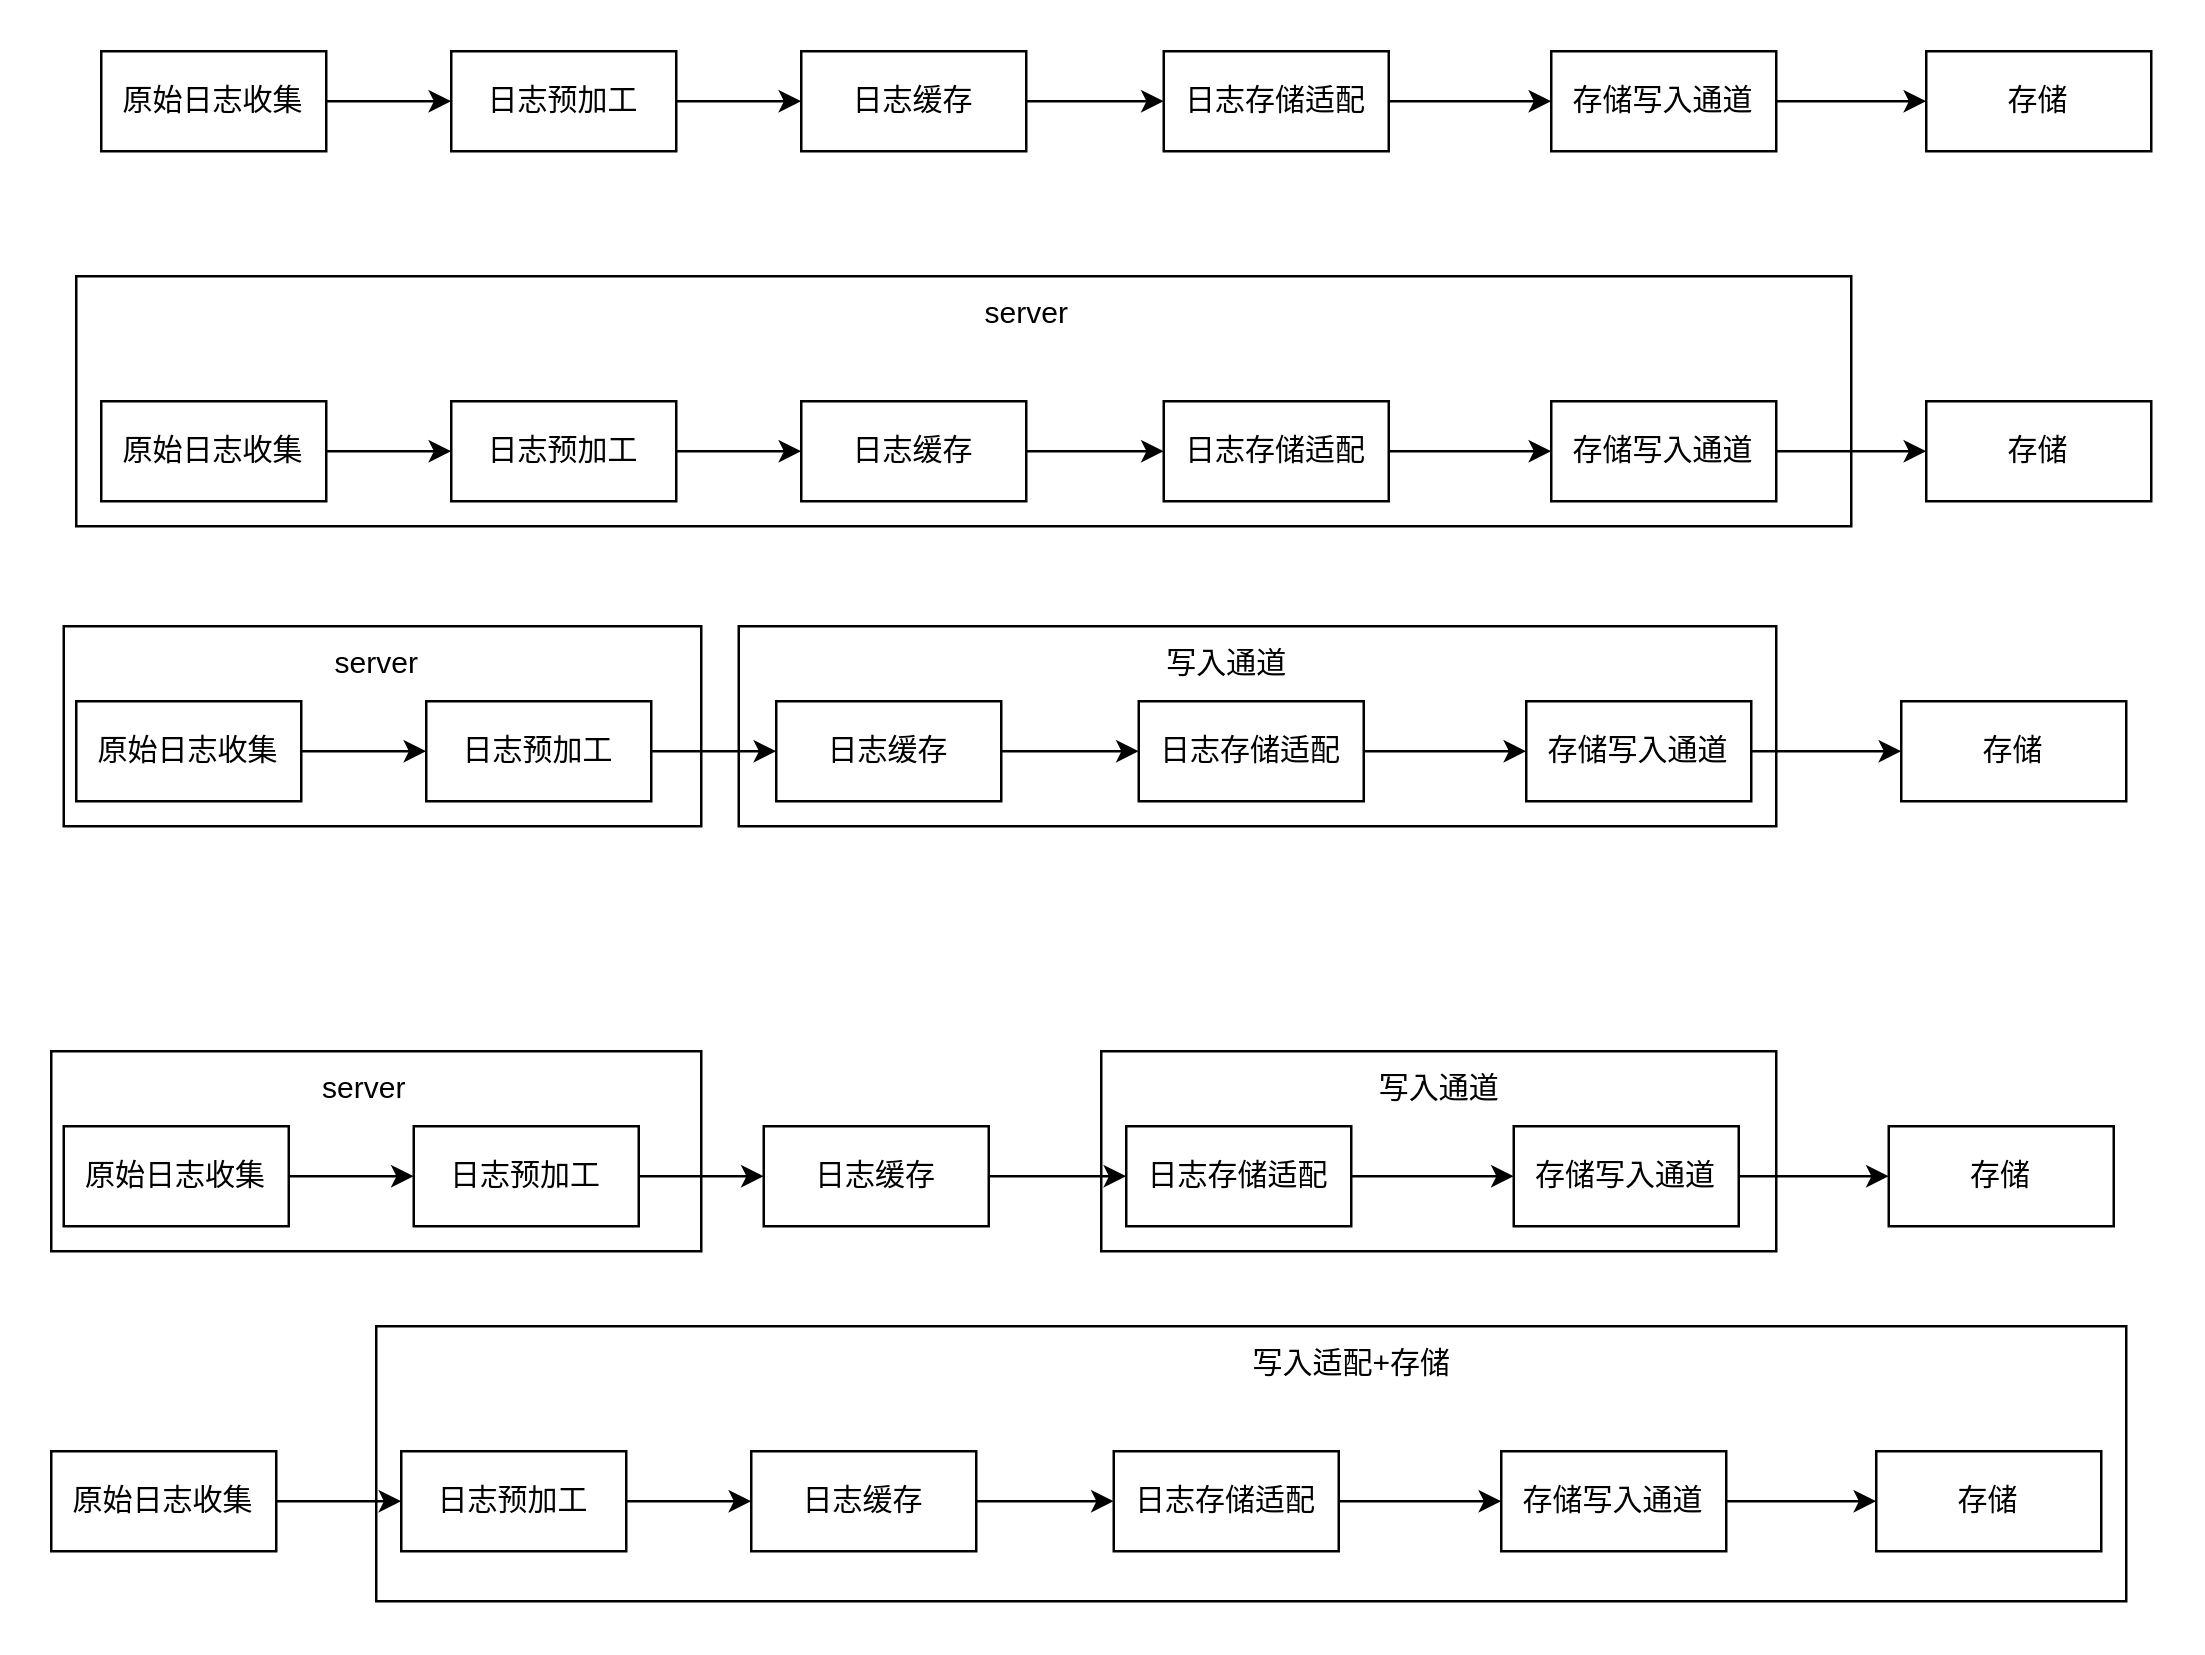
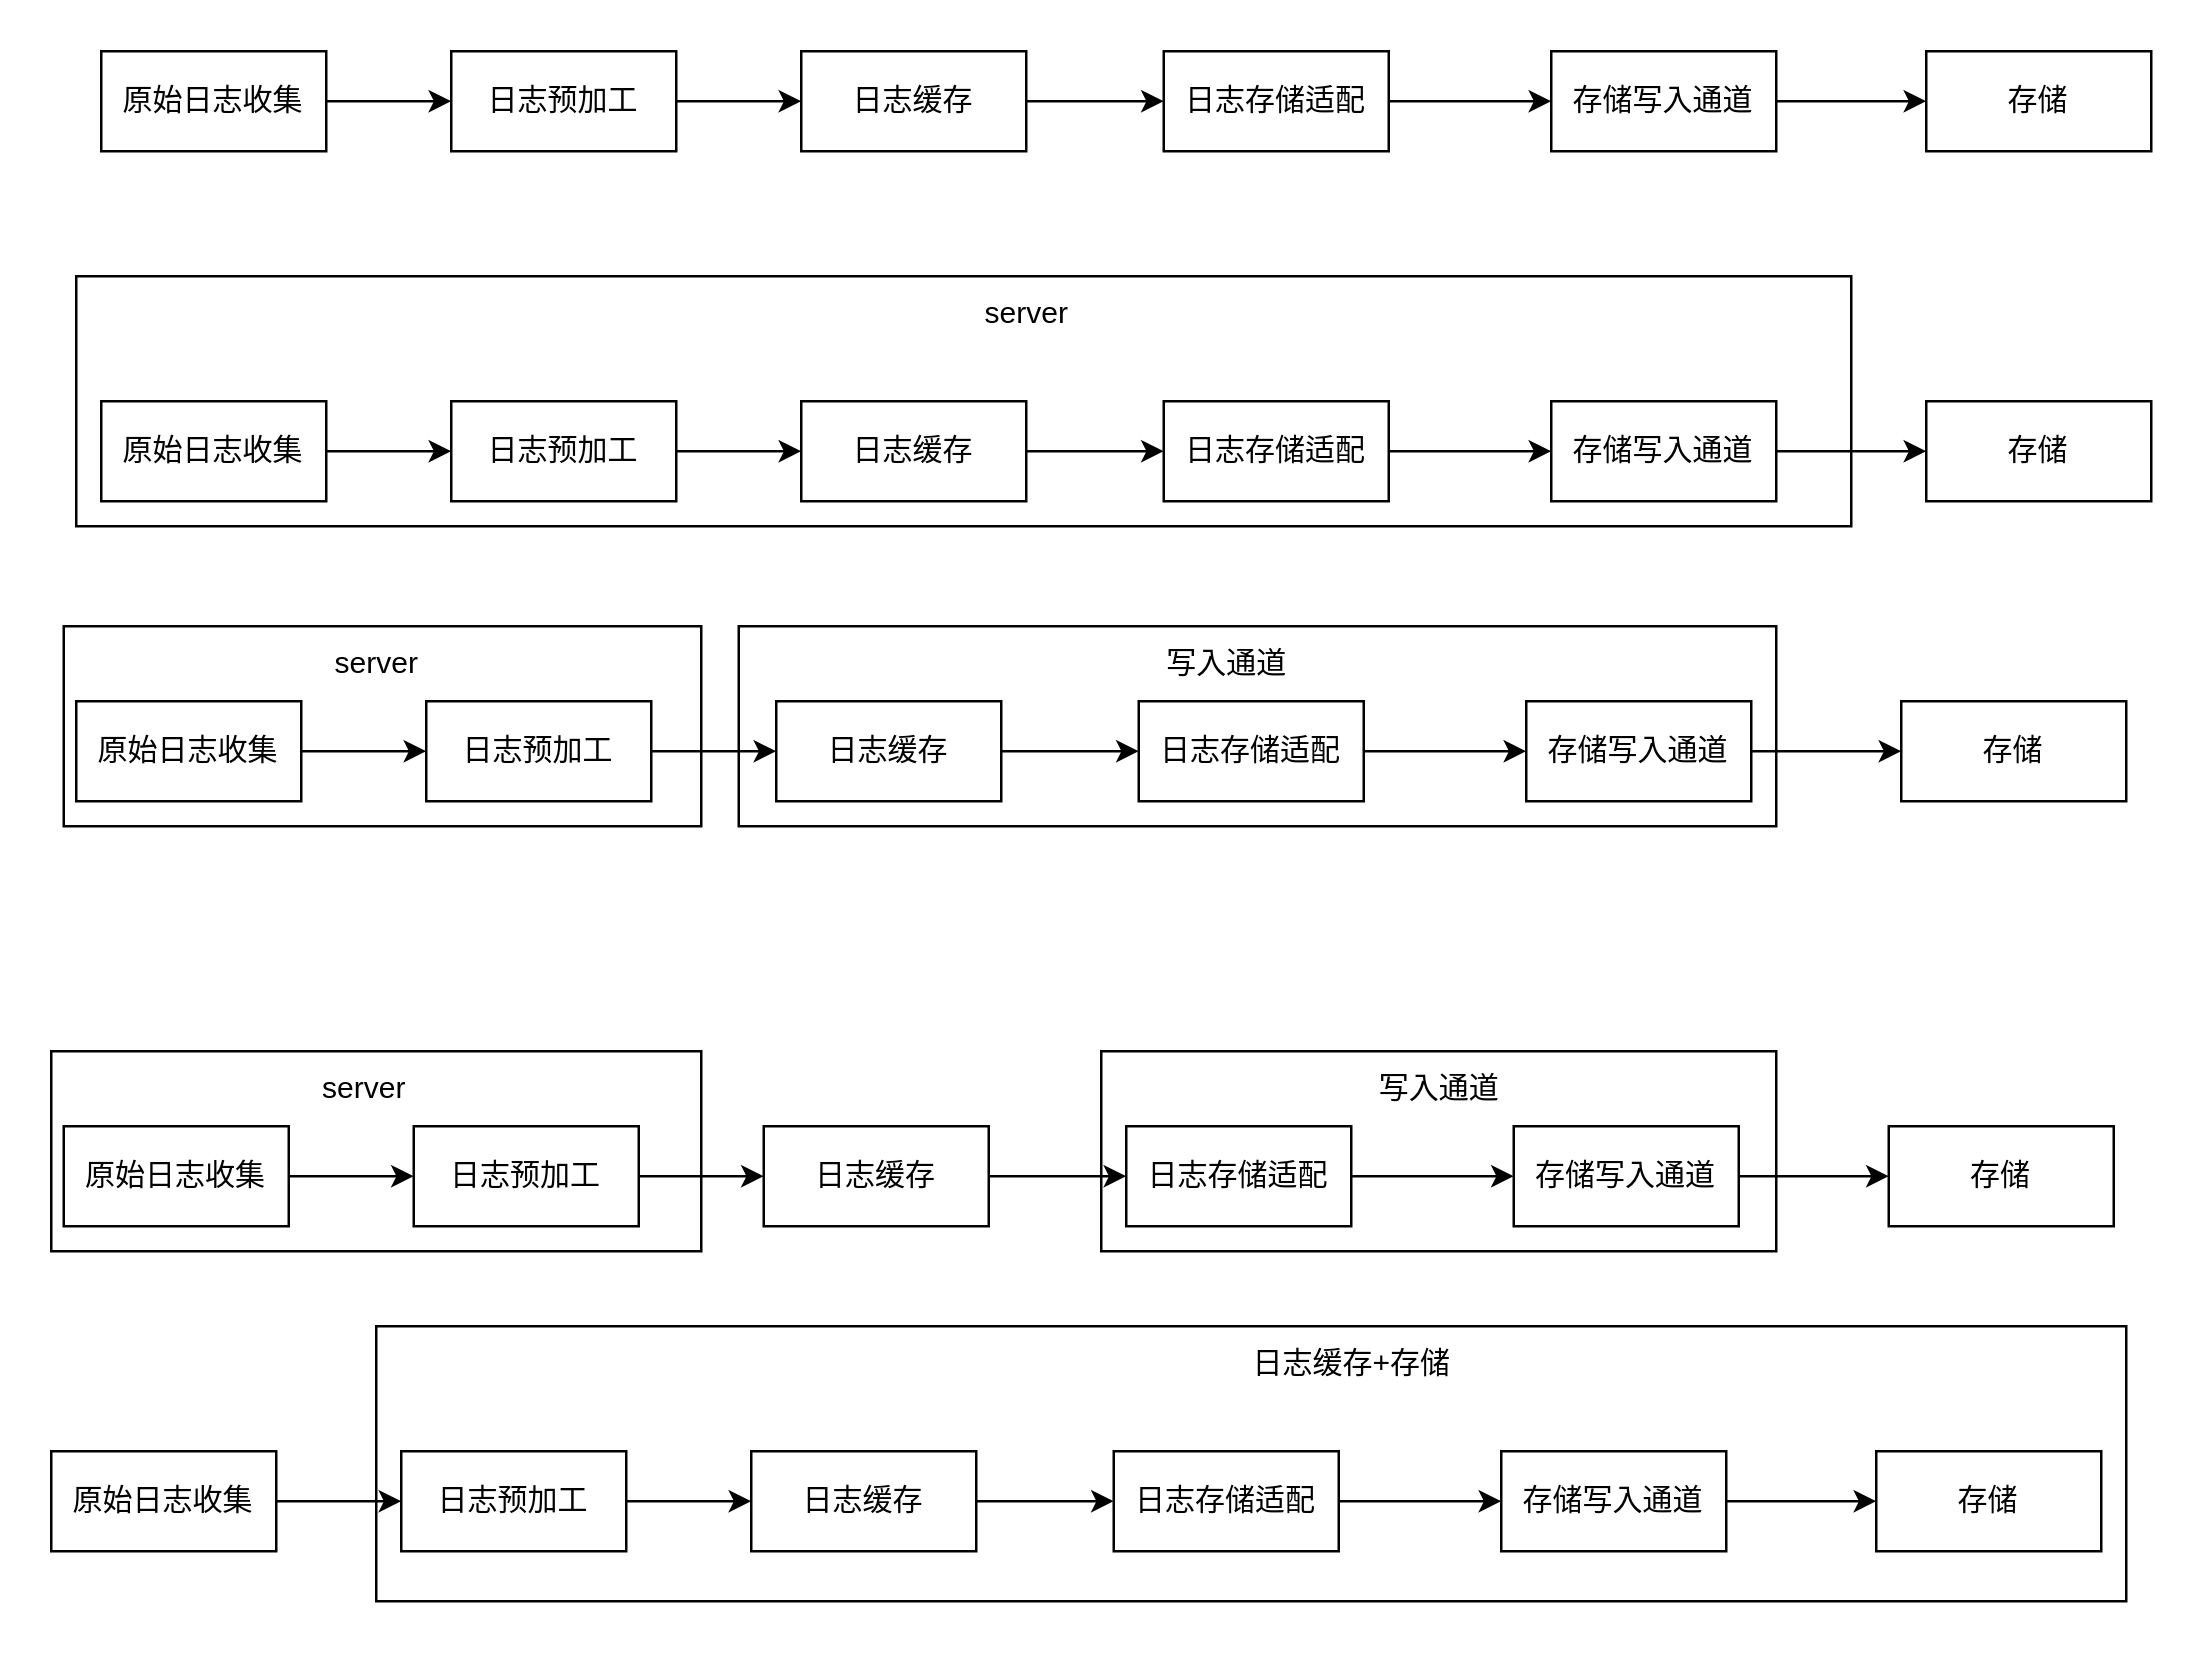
- <mxCell id="68" value="写入适配+存储" style="text;html=1;align=center;verticalAlign=middle;resizable=0;points=[];autosize=1;strokeColor=none;fillColor=none;" vertex="1" parent="1"><mxGeometry x="490" y="530" width="100" height="30" as="geometry" /></mxCell>
+ <mxCell id="68" value="日志缓存+存储" style="text;html=1;align=center;verticalAlign=middle;resizable=0;points=[];autosize=1;strokeColor=none;fillColor=none;" vertex="1" parent="1"><mxGeometry x="490" y="530" width="100" height="30" as="geometry" /></mxCell>
